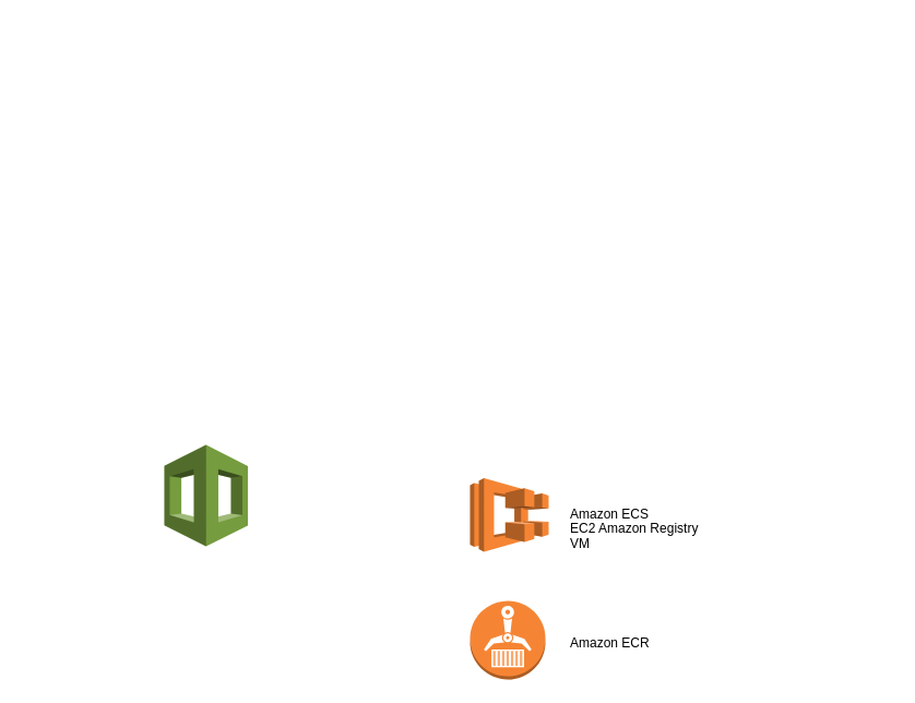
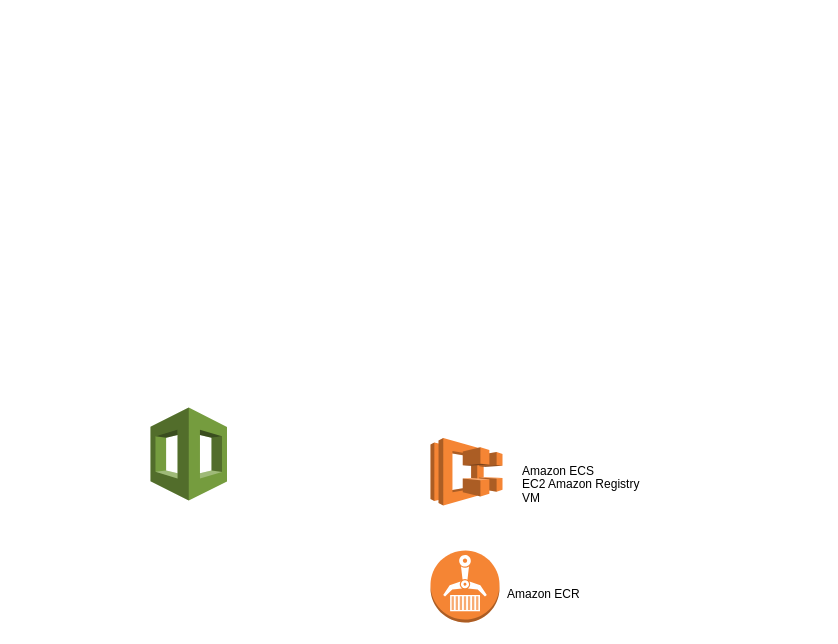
- <mxCell id="4" value="Amazon ECR" style="text;html=1;resizable=0;points=[];autosize=1;align=left;verticalAlign=top;spacingTop=-4;" vertex="1" parent="1"><mxGeometry x="520" y="579" width="90" height="20" as="geometry" /></mxCell>
+ <mxCell id="4" value="Amazon ECR" style="text;html=1;resizable=0;points=[];autosize=1;align=left;verticalAlign=top;spacingTop=-4;" vertex="1" parent="1"><mxGeometry x="505" y="584" width="90" height="20" as="geometry" /></mxCell>
